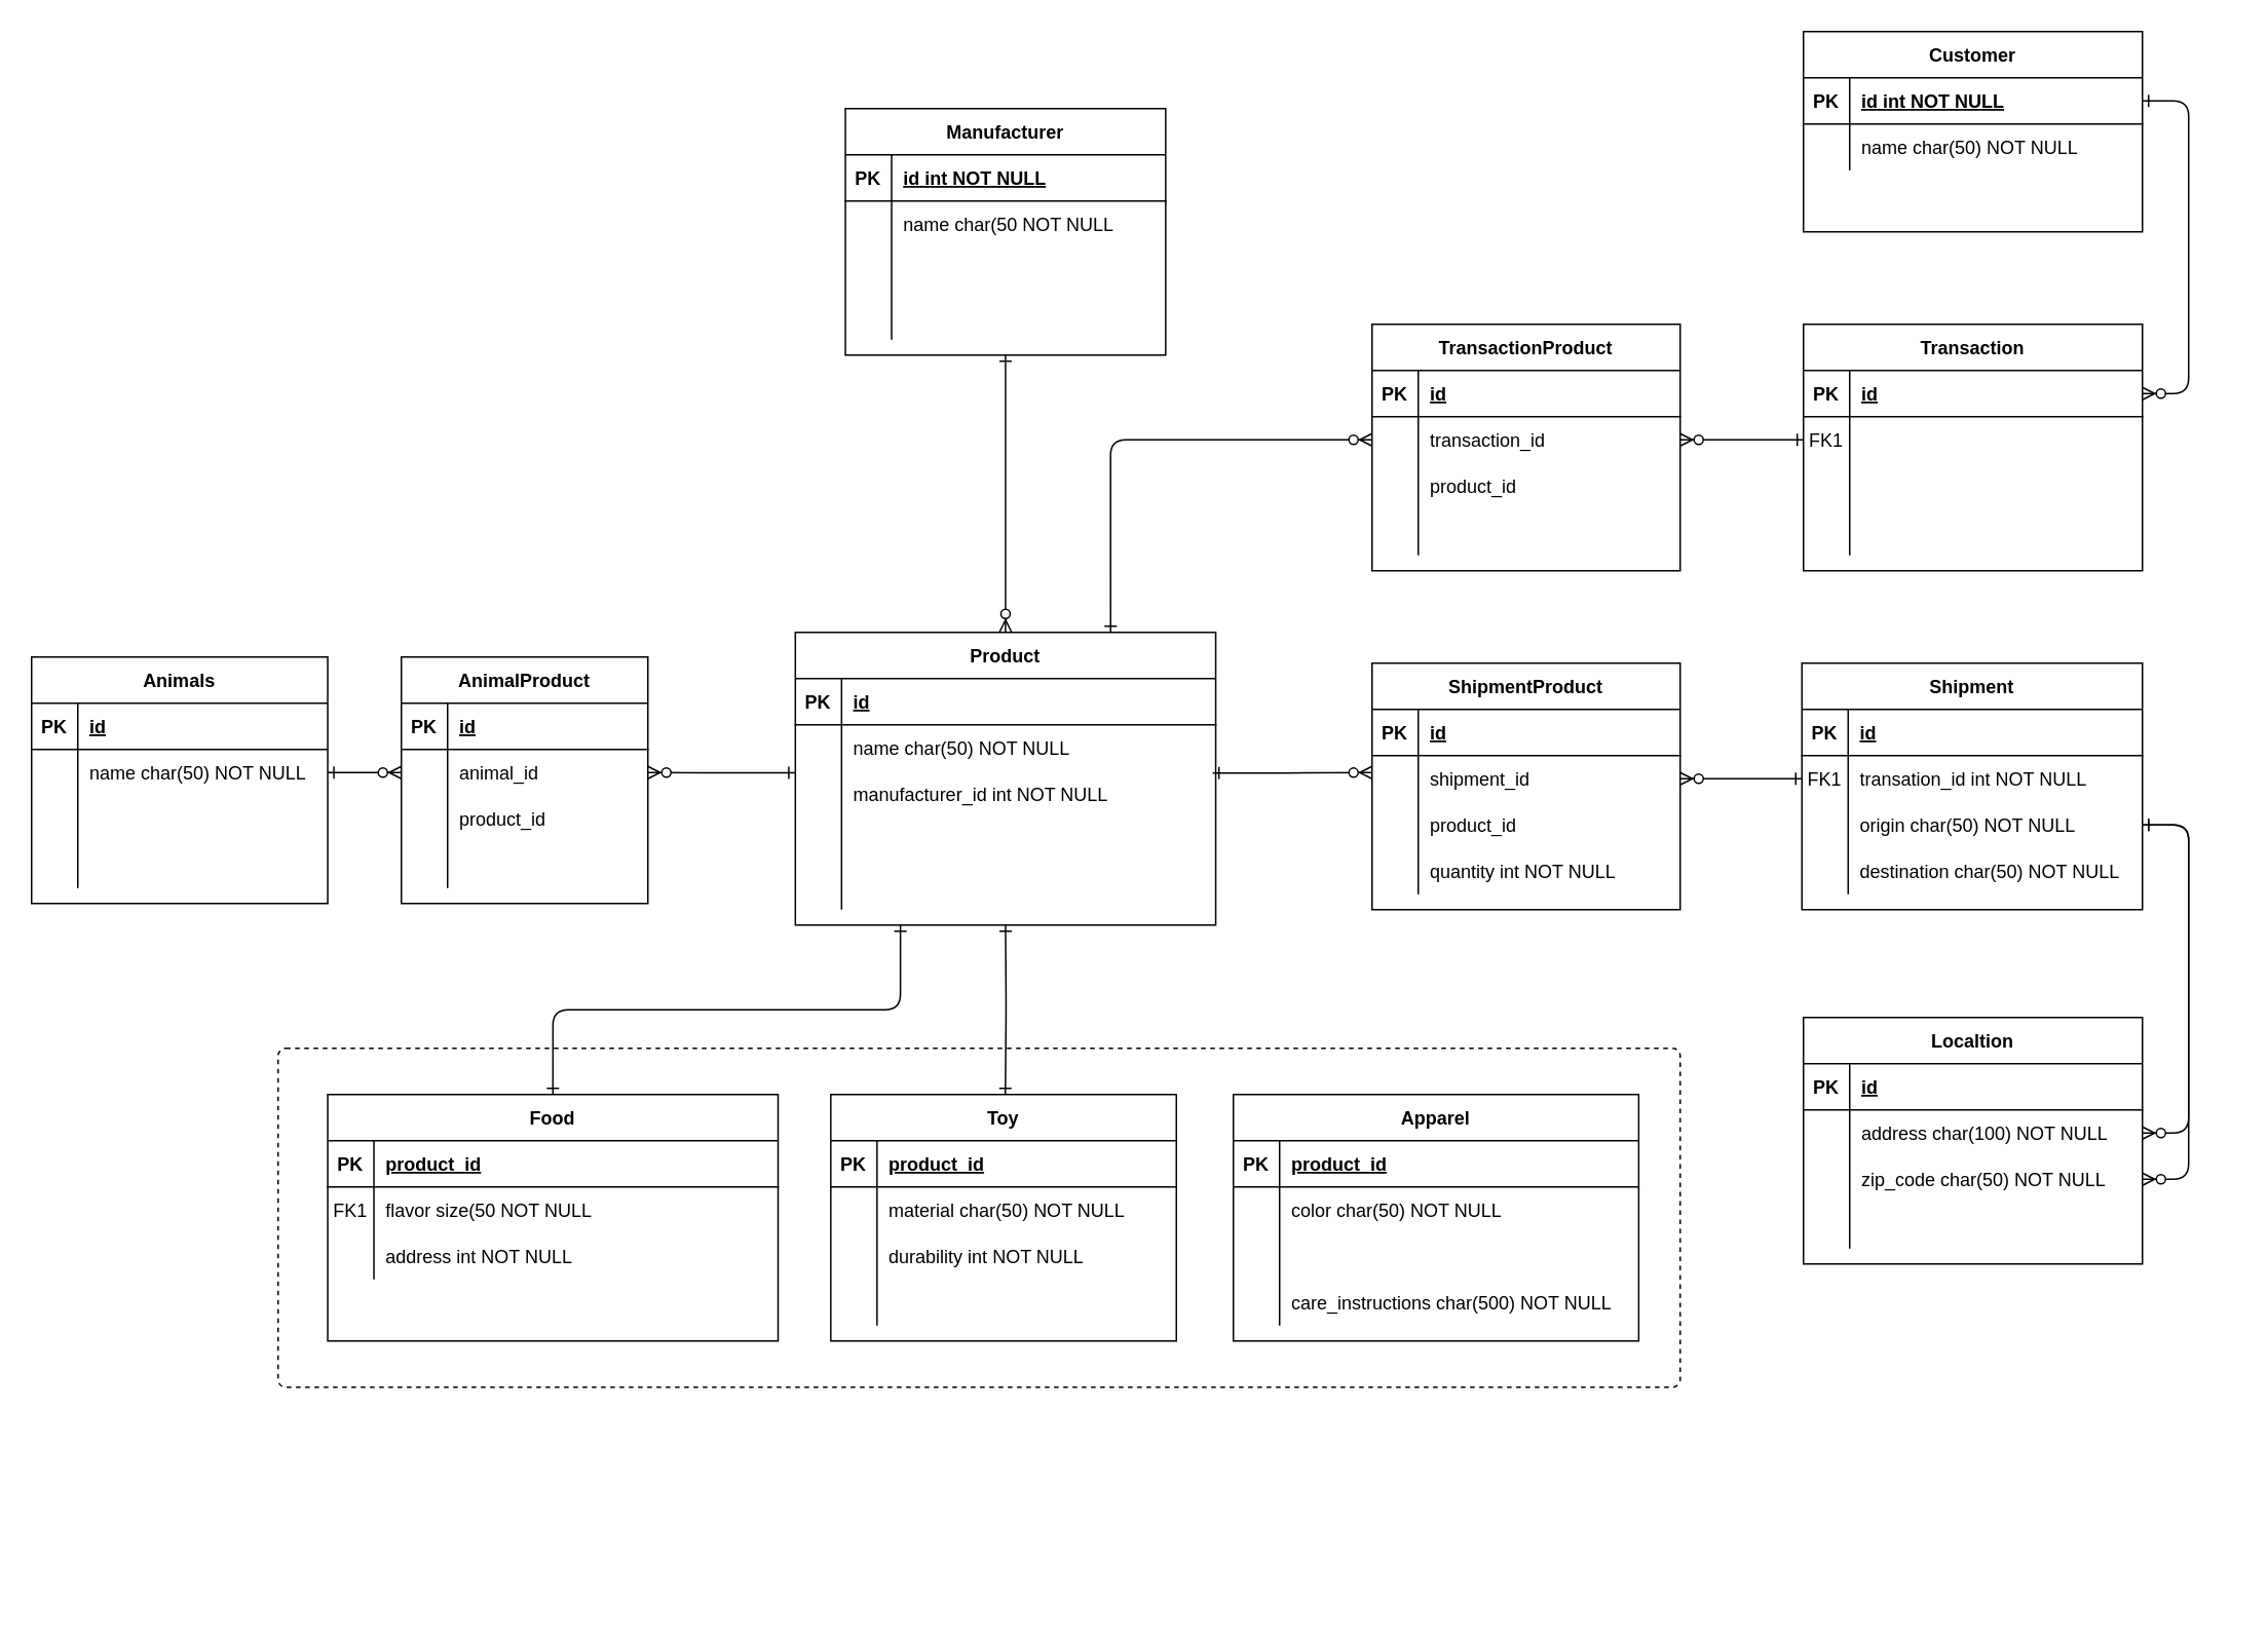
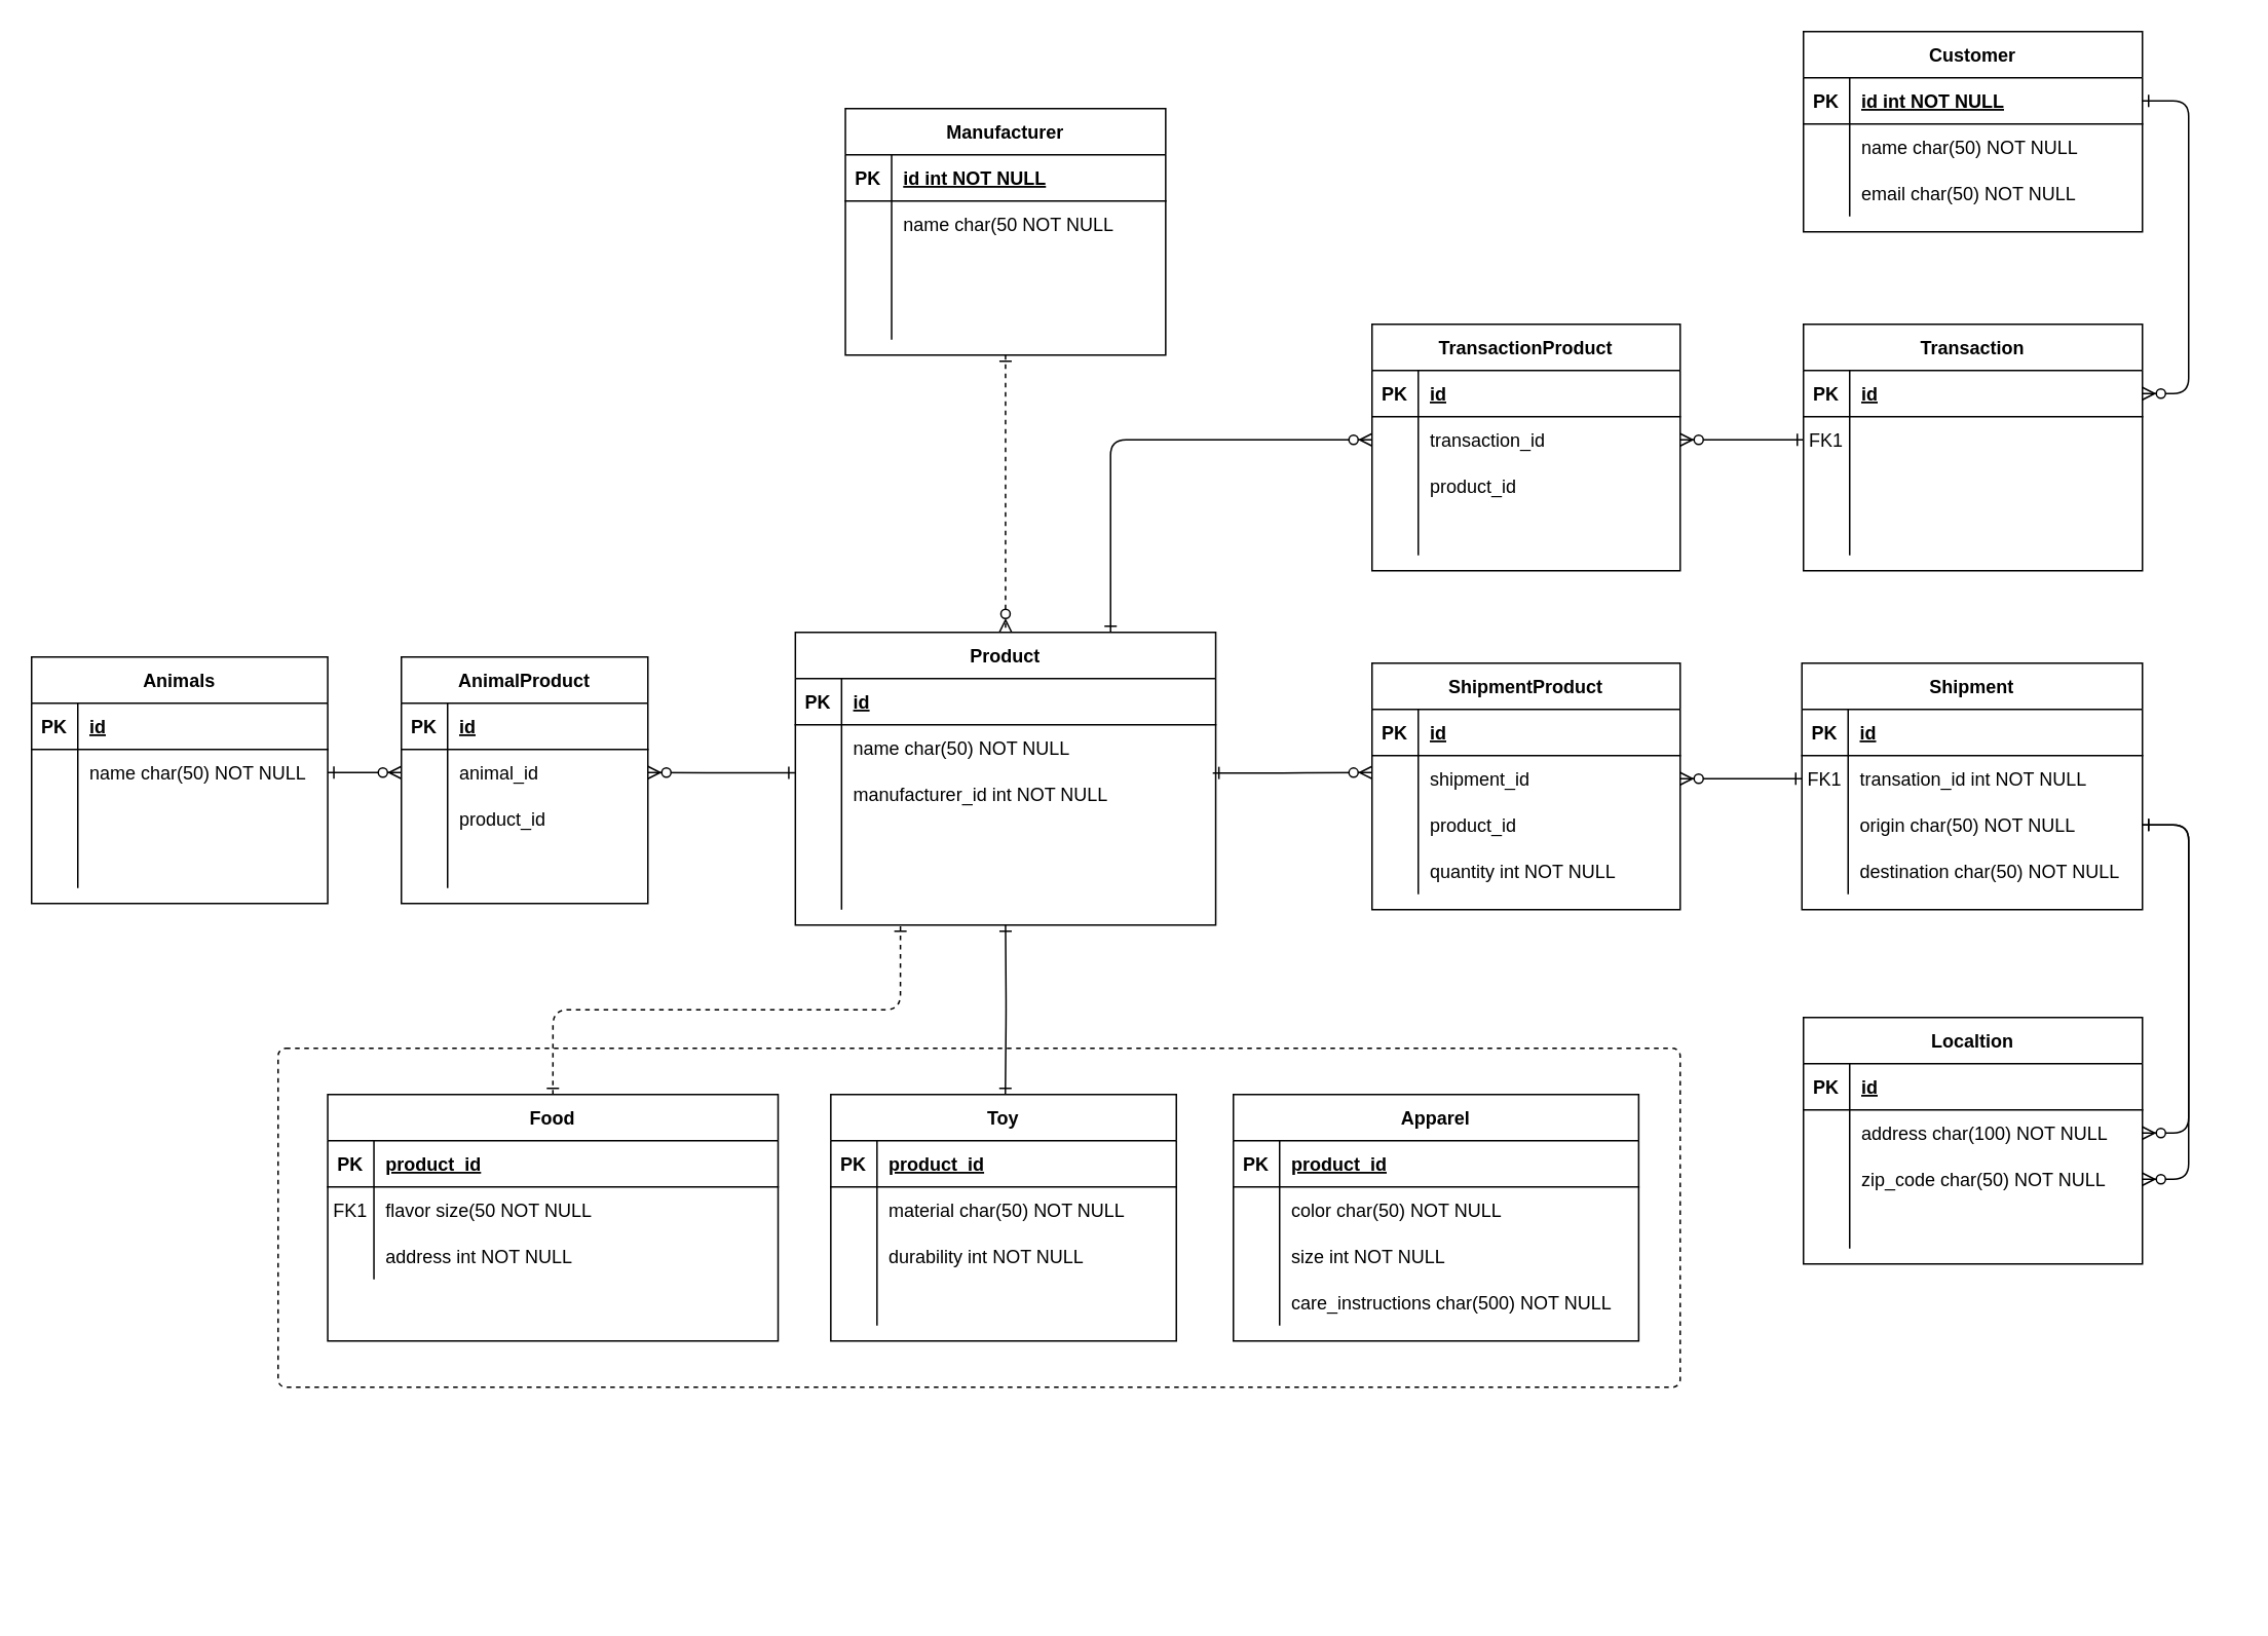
+ <mxCell id="23" value="email char(50) NOT NULL" style="shape=partialRectangle;overflow=hidden;connectable=0;fillColor=none;top=0;left=0;bottom=0;right=0;align=left;spacingLeft=6;" parent="21" vertex="1"><mxGeometry x="30" width="190" height="30" as="geometry"><mxRectangle width="190" height="30" as="alternateBounds" /></mxGeometry></mxCell>
- <mxCell id="135" value="" style="edgeStyle=orthogonalEdgeStyle;endArrow=ERzeroToMany;startArrow=ERone;endFill=1;startFill=0;exitX=0.5;exitY=1;exitDx=0;exitDy=0;entryX=0.5;entryY=0;entryDx=0;entryDy=0;" parent="1" source="24" target="116" edge="1"><mxGeometry width="100" height="100" relative="1" as="geometry"><mxPoint x="525.718" y="525" as="sourcePoint" /><mxPoint x="320" y="165" as="targetPoint" /></mxGeometry></mxCell>
+ <mxCell id="135" value="" style="edgeStyle=orthogonalEdgeStyle;endArrow=ERzeroToMany;startArrow=ERone;endFill=1;startFill=0;exitX=0.5;exitY=1;exitDx=0;exitDy=0;entryX=0.5;entryY=0;entryDx=0;entryDy=0;dashed=1;" parent="1" source="24" target="116" edge="1"><mxGeometry width="100" height="100" relative="1" as="geometry"><mxPoint x="525.718" y="525" as="sourcePoint" /><mxPoint x="320" y="165" as="targetPoint" /></mxGeometry></mxCell>
- <mxCell id="133" value="" style="edgeStyle=orthogonalEdgeStyle;fontSize=12;html=1;endArrow=ERone;startArrow=ERone;exitX=0.5;exitY=0;exitDx=0;exitDy=0;entryX=0.25;entryY=1;entryDx=0;entryDy=0;endFill=0;startFill=0;" parent="1" source="78" target="116" edge="1"><mxGeometry width="100" height="100" relative="1" as="geometry"><mxPoint x="600" y="760" as="sourcePoint" /><mxPoint x="700" y="660" as="targetPoint" /></mxGeometry></mxCell>
+ <mxCell id="133" value="" style="edgeStyle=orthogonalEdgeStyle;fontSize=12;html=1;endArrow=ERone;startArrow=ERone;exitX=0.5;exitY=0;exitDx=0;exitDy=0;entryX=0.25;entryY=1;entryDx=0;entryDy=0;endFill=0;startFill=0;dashed=1;" parent="1" source="78" target="116" edge="1"><mxGeometry width="100" height="100" relative="1" as="geometry"><mxPoint x="600" y="760" as="sourcePoint" /><mxPoint x="700" y="660" as="targetPoint" /></mxGeometry></mxCell>
+ <mxCell id="112" value="size int NOT NULL" style="shape=partialRectangle;overflow=hidden;connectable=0;fillColor=none;top=0;left=0;bottom=0;right=0;align=left;spacingLeft=6;" parent="110" vertex="1"><mxGeometry x="30" width="233.077" height="30" as="geometry"><mxRectangle width="233.077" height="30" as="alternateBounds" /></mxGeometry></mxCell>
